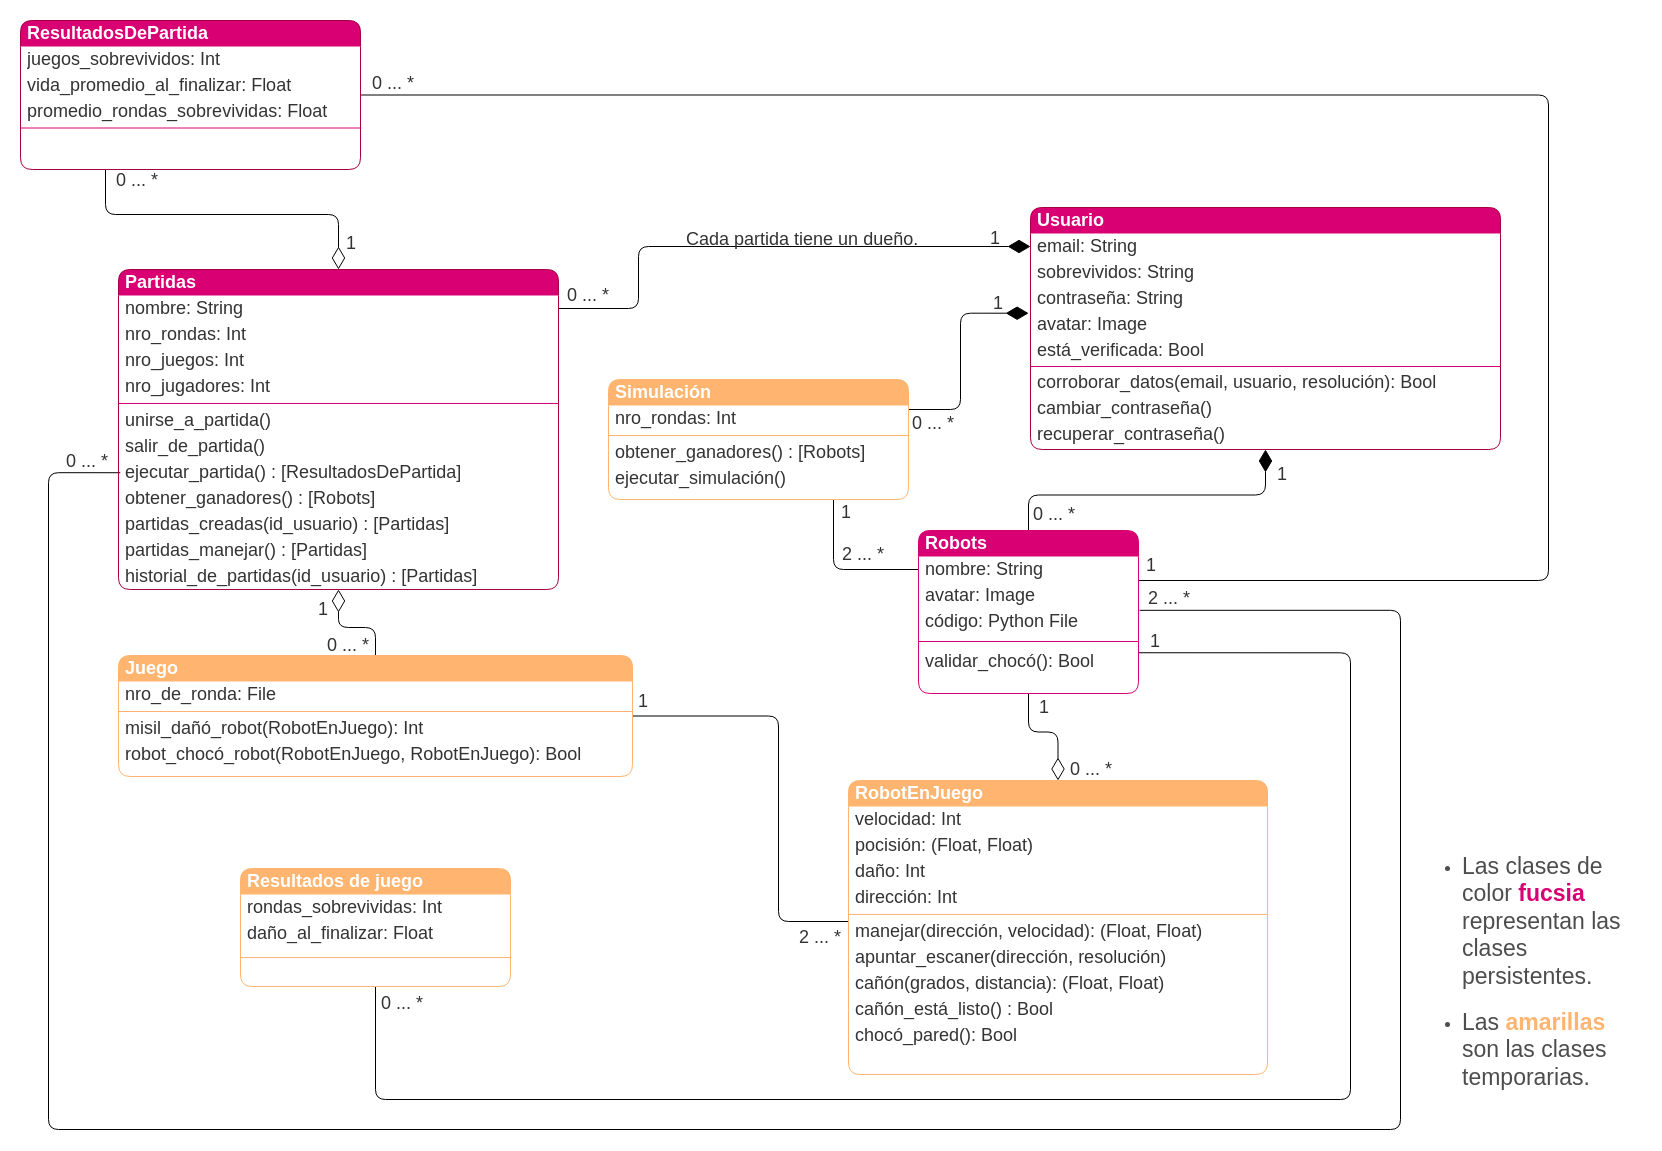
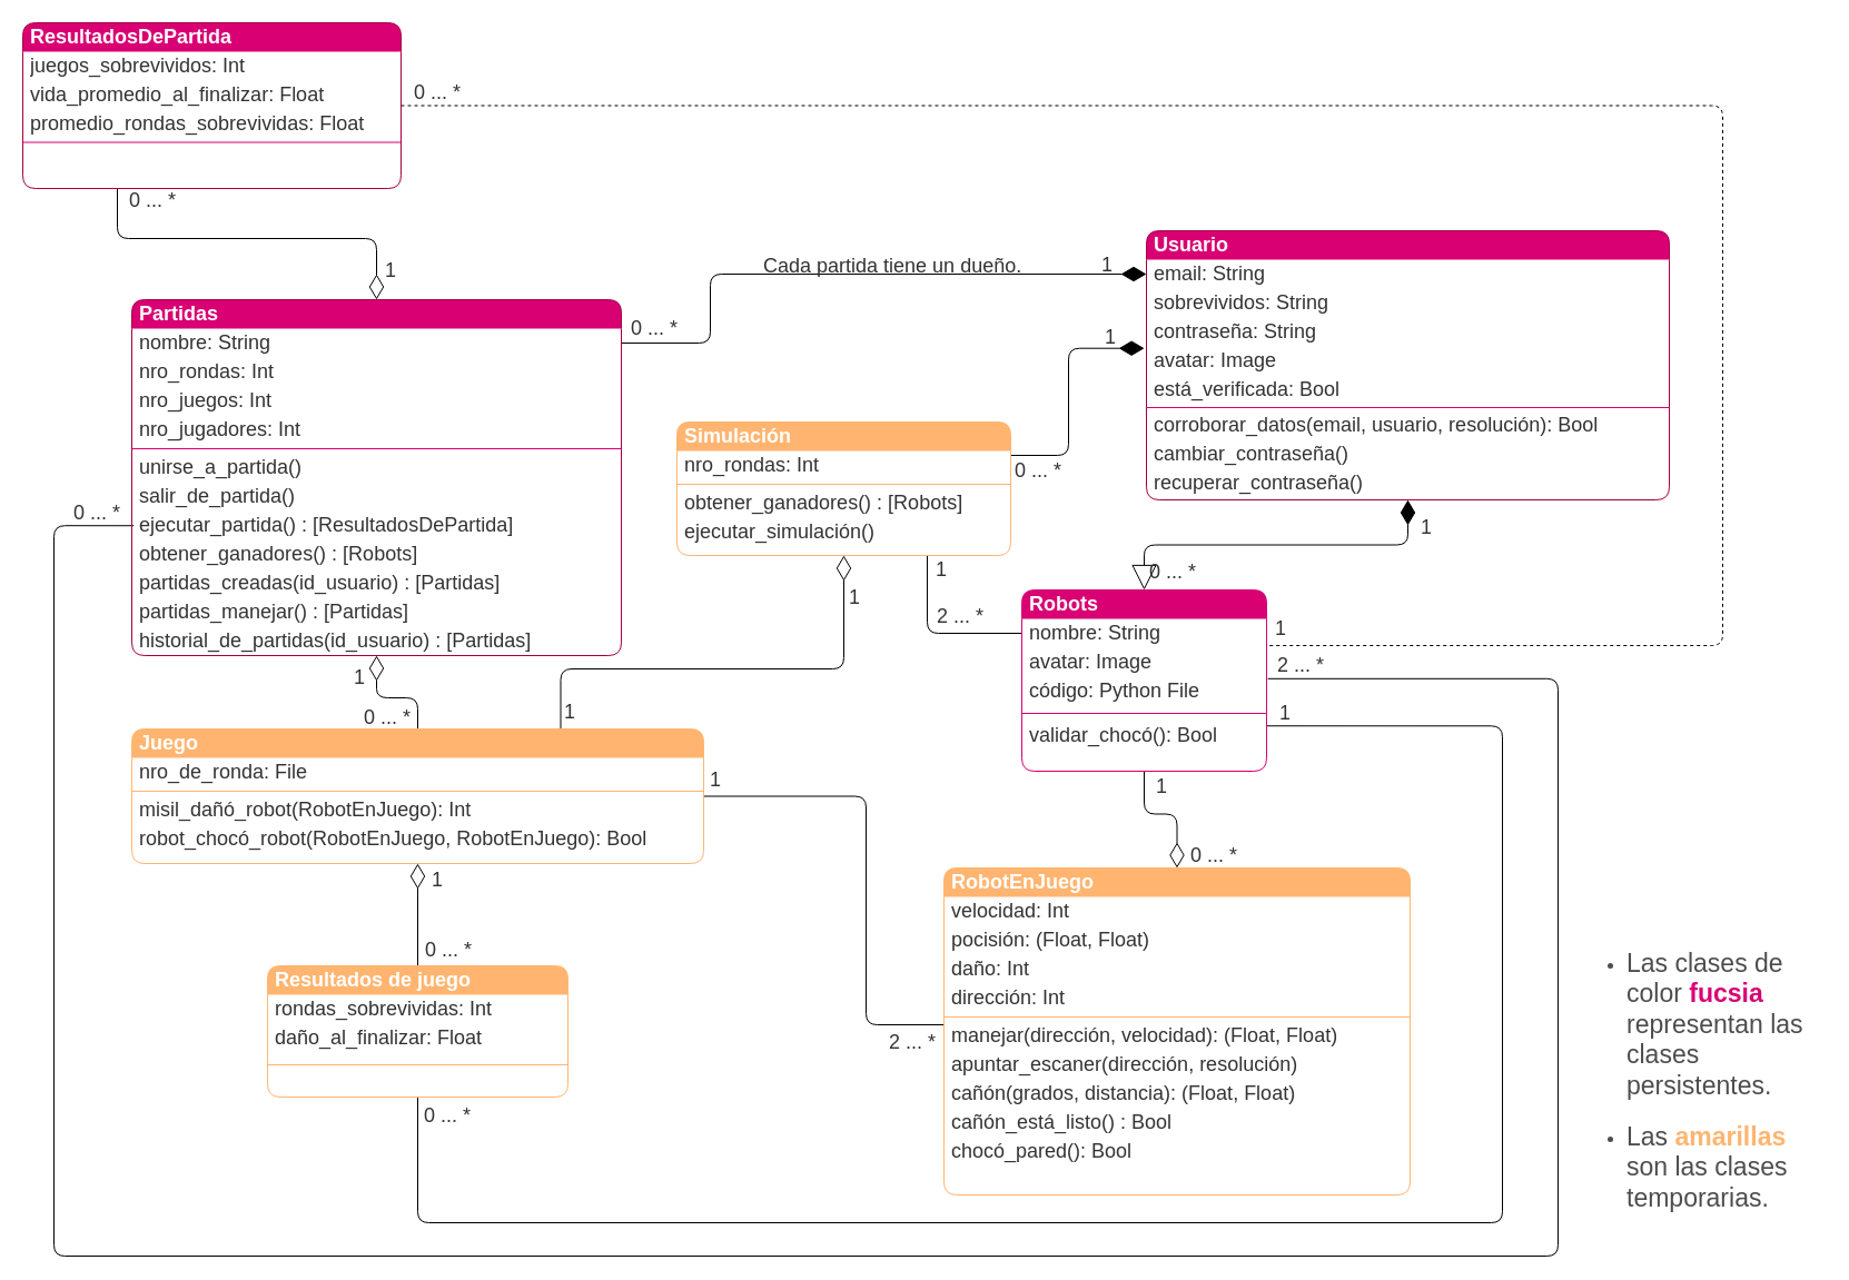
- <mxCell id="36" value="" style="edgeStyle=orthogonalEdgeStyle;rounded=1;orthogonalLoop=1;jettySize=auto;endArrow=none;endFill=0;fontSize=18;exitX=1;exitY=0.5;exitDx=0;exitDy=0;endSize=20;startSize=20;align=left;verticalAlign=middle;spacingLeft=5;spacingRight=5;labelBorderColor=none;fontFamily=Helvetica;fontColor=#333333;labelBackgroundColor=none;strokeColor=#000000;fontStyle=0;html=1;" parent="1" source="52" target="67" edge="1"><mxGeometry relative="1" as="geometry"><Array as="points"><mxPoint x="1548" y="94" /><mxPoint x="1548" y="580" /></Array></mxGeometry></mxCell>
+ <mxCell id="36" value="" style="edgeStyle=orthogonalEdgeStyle;rounded=1;orthogonalLoop=1;jettySize=auto;endArrow=none;endFill=0;fontSize=18;exitX=1;exitY=0.5;exitDx=0;exitDy=0;endSize=20;startSize=20;align=left;verticalAlign=middle;spacingLeft=5;spacingRight=5;labelBorderColor=none;fontFamily=Helvetica;fontColor=#333333;labelBackgroundColor=none;strokeColor=#000000;fontStyle=0;html=1;dashed=1;" parent="1" source="52" target="67" edge="1"><mxGeometry relative="1" as="geometry"><Array as="points"><mxPoint x="1548" y="94" /><mxPoint x="1548" y="580" /></Array></mxGeometry></mxCell>
- <mxCell id="17" value="" style="edgeStyle=orthogonalEdgeStyle;rounded=1;orthogonalLoop=1;jettySize=auto;endArrow=none;endFill=0;fontSize=18;endSize=20;startSize=20;startArrow=diamondThin;startFill=1;align=left;verticalAlign=middle;spacingLeft=5;spacingRight=5;labelBorderColor=none;fontFamily=Helvetica;fontColor=#333333;labelBackgroundColor=none;strokeColor=#000000;fontStyle=0;html=1;" parent="1" source="42" target="67" edge="1"><mxGeometry relative="1" as="geometry" /></mxCell>
+ <mxCell id="17" value="" style="edgeStyle=orthogonalEdgeStyle;rounded=1;orthogonalLoop=1;jettySize=auto;endArrow=block;endFill=0;fontSize=18;endSize=20;startSize=20;startArrow=diamondThin;startFill=1;align=left;verticalAlign=middle;spacingLeft=5;spacingRight=5;labelBorderColor=none;fontFamily=Helvetica;fontColor=#333333;labelBackgroundColor=none;strokeColor=#000000;fontStyle=0;html=1;" parent="1" source="42" target="67" edge="1"><mxGeometry relative="1" as="geometry" /></mxCell>
+ <mxCell id="23" value="" style="edgeStyle=orthogonalEdgeStyle;rounded=1;orthogonalLoop=1;jettySize=auto;endArrow=none;endFill=0;fontSize=18;endSize=20;startSize=20;startArrow=diamondThin;startFill=0;align=left;verticalAlign=middle;spacingLeft=5;spacingRight=5;labelBorderColor=none;entryX=0.75;entryY=0;entryDx=0;entryDy=0;fontFamily=Helvetica;fontColor=#333333;labelBackgroundColor=none;exitX=0.5;exitY=1;exitDx=0;exitDy=0;strokeColor=#000000;fontStyle=0;html=1;" parent="1" source="62" target="57" edge="1"><mxGeometry relative="1" as="geometry"><mxPoint x="580" y="499" as="sourcePoint" /><mxPoint x="410" y="657" as="targetPoint" /><Array as="points"><mxPoint x="758" y="601" /><mxPoint x="503" y="601" /><mxPoint x="503" y="655" /></Array></mxGeometry></mxCell>
+ <mxCell id="24" value="1" style="edgeLabel;align=left;verticalAlign=middle;resizable=0;points=[];fontSize=18;spacingLeft=5;spacingRight=5;labelBorderColor=none;fontFamily=Helvetica;fontColor=#333333;labelBackgroundColor=none;fontStyle=0;html=1;" parent="23" vertex="1" connectable="0"><mxGeometry x="-0.816" y="-1" relative="1" as="geometry"><mxPoint x="-1.02" y="-1" as="offset" /></mxGeometry></mxCell>
+ <mxCell id="25" value="1" style="edgeLabel;align=left;verticalAlign=middle;resizable=0;points=[];fontSize=18;spacingLeft=5;spacingRight=5;labelBorderColor=none;fontFamily=Helvetica;fontColor=#333333;labelBackgroundColor=none;fontStyle=0;html=1;" parent="23" vertex="1" connectable="0"><mxGeometry x="0.934" y="-1" relative="1" as="geometry"><mxPoint x="-2.01" y="-1.71" as="offset" /></mxGeometry></mxCell>
+ <mxCell id="8" value="" style="endArrow=none;exitX=0.5;exitY=1;exitDx=0;exitDy=0;entryX=0.5;entryY=0;entryDx=0;entryDy=0;endFill=0;fontSize=18;startArrow=diamondThin;startFill=0;endSize=20;startSize=20;align=left;verticalAlign=middle;spacingLeft=5;spacingRight=5;labelBorderColor=none;fontFamily=Helvetica;fontColor=#333333;labelBackgroundColor=none;strokeColor=#000000;rounded=1;fontStyle=0;html=1;" parent="1" source="57" target="97" edge="1"><mxGeometry width="50" height="50" relative="1" as="geometry"><mxPoint x="350" y="719" as="sourcePoint" /><mxPoint x="330" y="799" as="targetPoint" /></mxGeometry></mxCell>
+ <mxCell id="9" value="1" style="edgeLabel;align=left;verticalAlign=middle;resizable=0;points=[];fontSize=18;spacingLeft=5;spacingRight=5;labelBorderColor=none;fontFamily=Helvetica;fontColor=#333333;labelBackgroundColor=none;fontStyle=0;html=1;" parent="8" vertex="1" connectable="0"><mxGeometry x="-0.307" y="2" relative="1" as="geometry"><mxPoint x="4" y="-17.57" as="offset" /></mxGeometry></mxCell>
+ <mxCell id="10" value="0 ... *" style="edgeLabel;align=left;verticalAlign=middle;resizable=0;points=[];fontSize=18;spacingLeft=5;spacingRight=5;labelBorderColor=none;fontFamily=Helvetica;fontColor=#333333;labelBackgroundColor=none;fontStyle=0;html=1;" parent="8" vertex="1" connectable="0"><mxGeometry x="0.669" y="-2" relative="1" as="geometry"><mxPoint x="2" as="offset" /></mxGeometry></mxCell>
